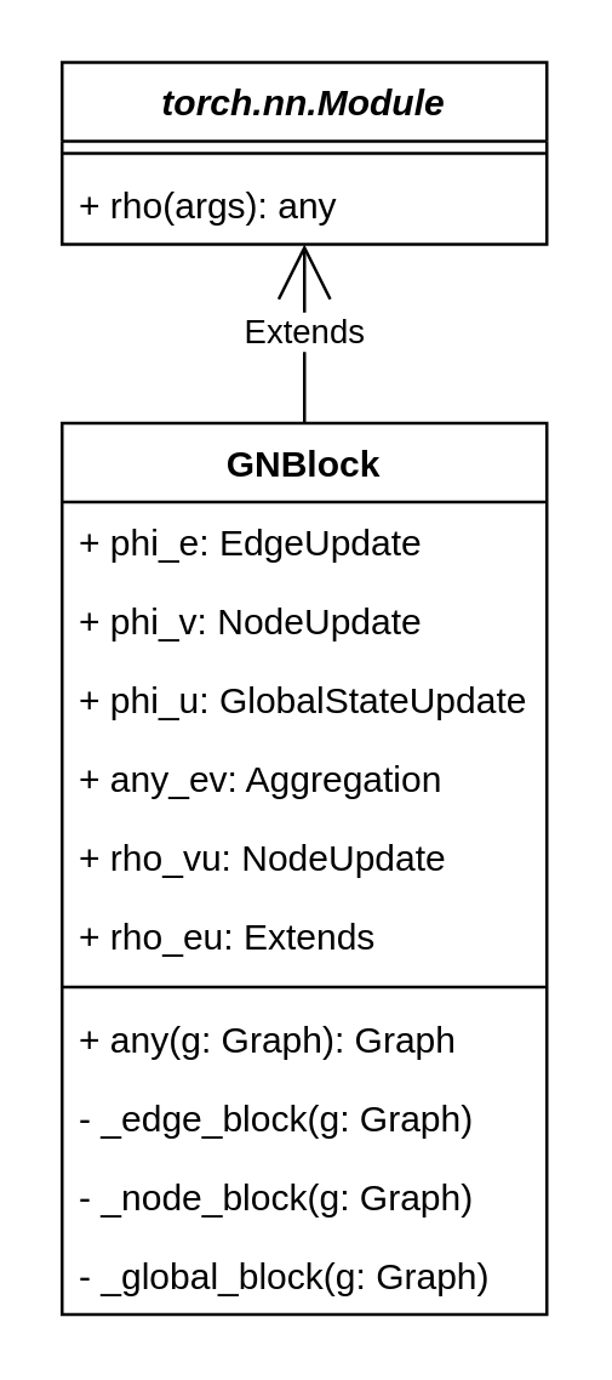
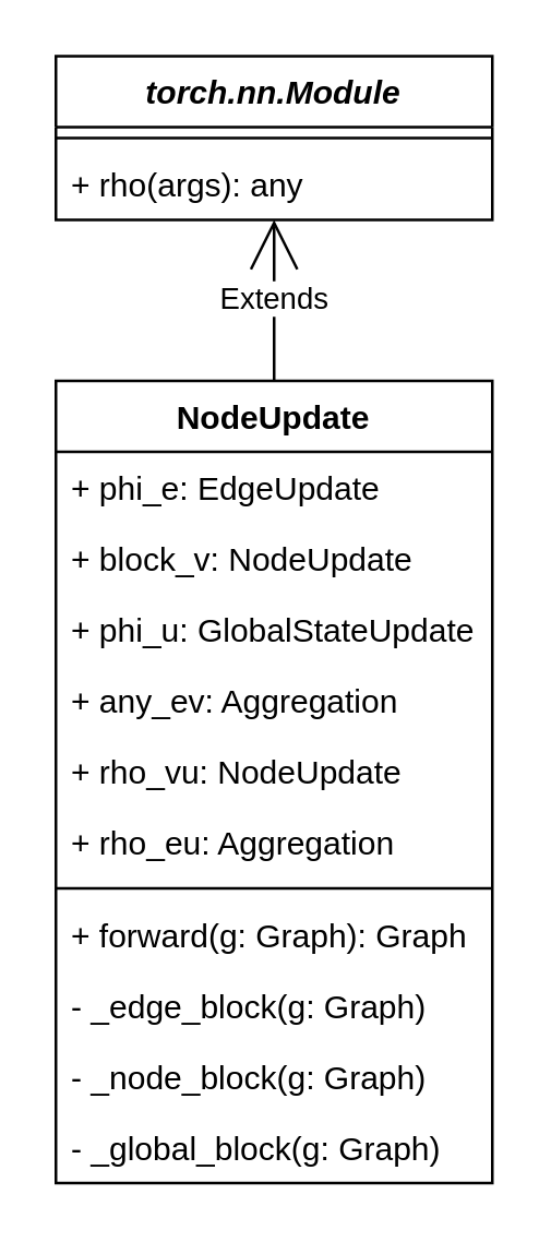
- <mxCell id="5" value="GNBlock" style="swimlane;fontStyle=1;align=center;verticalAlign=top;childLayout=stackLayout;horizontal=1;startSize=26;horizontalStack=0;resizeParent=1;resizeParentMax=0;resizeLast=0;collapsible=1;marginBottom=0;" vertex="1" parent="1"><mxGeometry x="20" y="139" width="160" height="294" as="geometry" /></mxCell>
+ <mxCell id="5" value="NodeUpdate" style="swimlane;fontStyle=1;align=center;verticalAlign=top;childLayout=stackLayout;horizontal=1;startSize=26;horizontalStack=0;resizeParent=1;resizeParentMax=0;resizeLast=0;collapsible=1;marginBottom=0;" vertex="1" parent="1"><mxGeometry x="20" y="139" width="160" height="294" as="geometry" /></mxCell>
- <mxCell id="7" value="+ phi_v: NodeUpdate" style="text;strokeColor=none;fillColor=none;align=left;verticalAlign=top;spacingLeft=4;spacingRight=4;overflow=hidden;rotatable=0;points=[[0,0.5],[1,0.5]];portConstraint=eastwest;" vertex="1" parent="5"><mxGeometry y="52" width="160" height="26" as="geometry" /></mxCell>
+ <mxCell id="7" value="+ block_v: NodeUpdate" style="text;strokeColor=none;fillColor=none;align=left;verticalAlign=top;spacingLeft=4;spacingRight=4;overflow=hidden;rotatable=0;points=[[0,0.5],[1,0.5]];portConstraint=eastwest;" vertex="1" parent="5"><mxGeometry y="52" width="160" height="26" as="geometry" /></mxCell>
- <mxCell id="11" value="+ rho_eu: Extends" style="text;strokeColor=none;fillColor=none;align=left;verticalAlign=top;spacingLeft=4;spacingRight=4;overflow=hidden;rotatable=0;points=[[0,0.5],[1,0.5]];portConstraint=eastwest;" vertex="1" parent="5"><mxGeometry y="156" width="160" height="26" as="geometry" /></mxCell>
+ <mxCell id="11" value="+ rho_eu: Aggregation" style="text;strokeColor=none;fillColor=none;align=left;verticalAlign=top;spacingLeft=4;spacingRight=4;overflow=hidden;rotatable=0;points=[[0,0.5],[1,0.5]];portConstraint=eastwest;" vertex="1" parent="5"><mxGeometry y="156" width="160" height="26" as="geometry" /></mxCell>
- <mxCell id="13" value="+ any(g: Graph): Graph" style="text;strokeColor=none;fillColor=none;align=left;verticalAlign=top;spacingLeft=4;spacingRight=4;overflow=hidden;rotatable=0;points=[[0,0.5],[1,0.5]];portConstraint=eastwest;" vertex="1" parent="5"><mxGeometry y="190" width="160" height="26" as="geometry" /></mxCell>
+ <mxCell id="13" value="+ forward(g: Graph): Graph" style="text;strokeColor=none;fillColor=none;align=left;verticalAlign=top;spacingLeft=4;spacingRight=4;overflow=hidden;rotatable=0;points=[[0,0.5],[1,0.5]];portConstraint=eastwest;" vertex="1" parent="5"><mxGeometry y="190" width="160" height="26" as="geometry" /></mxCell>
